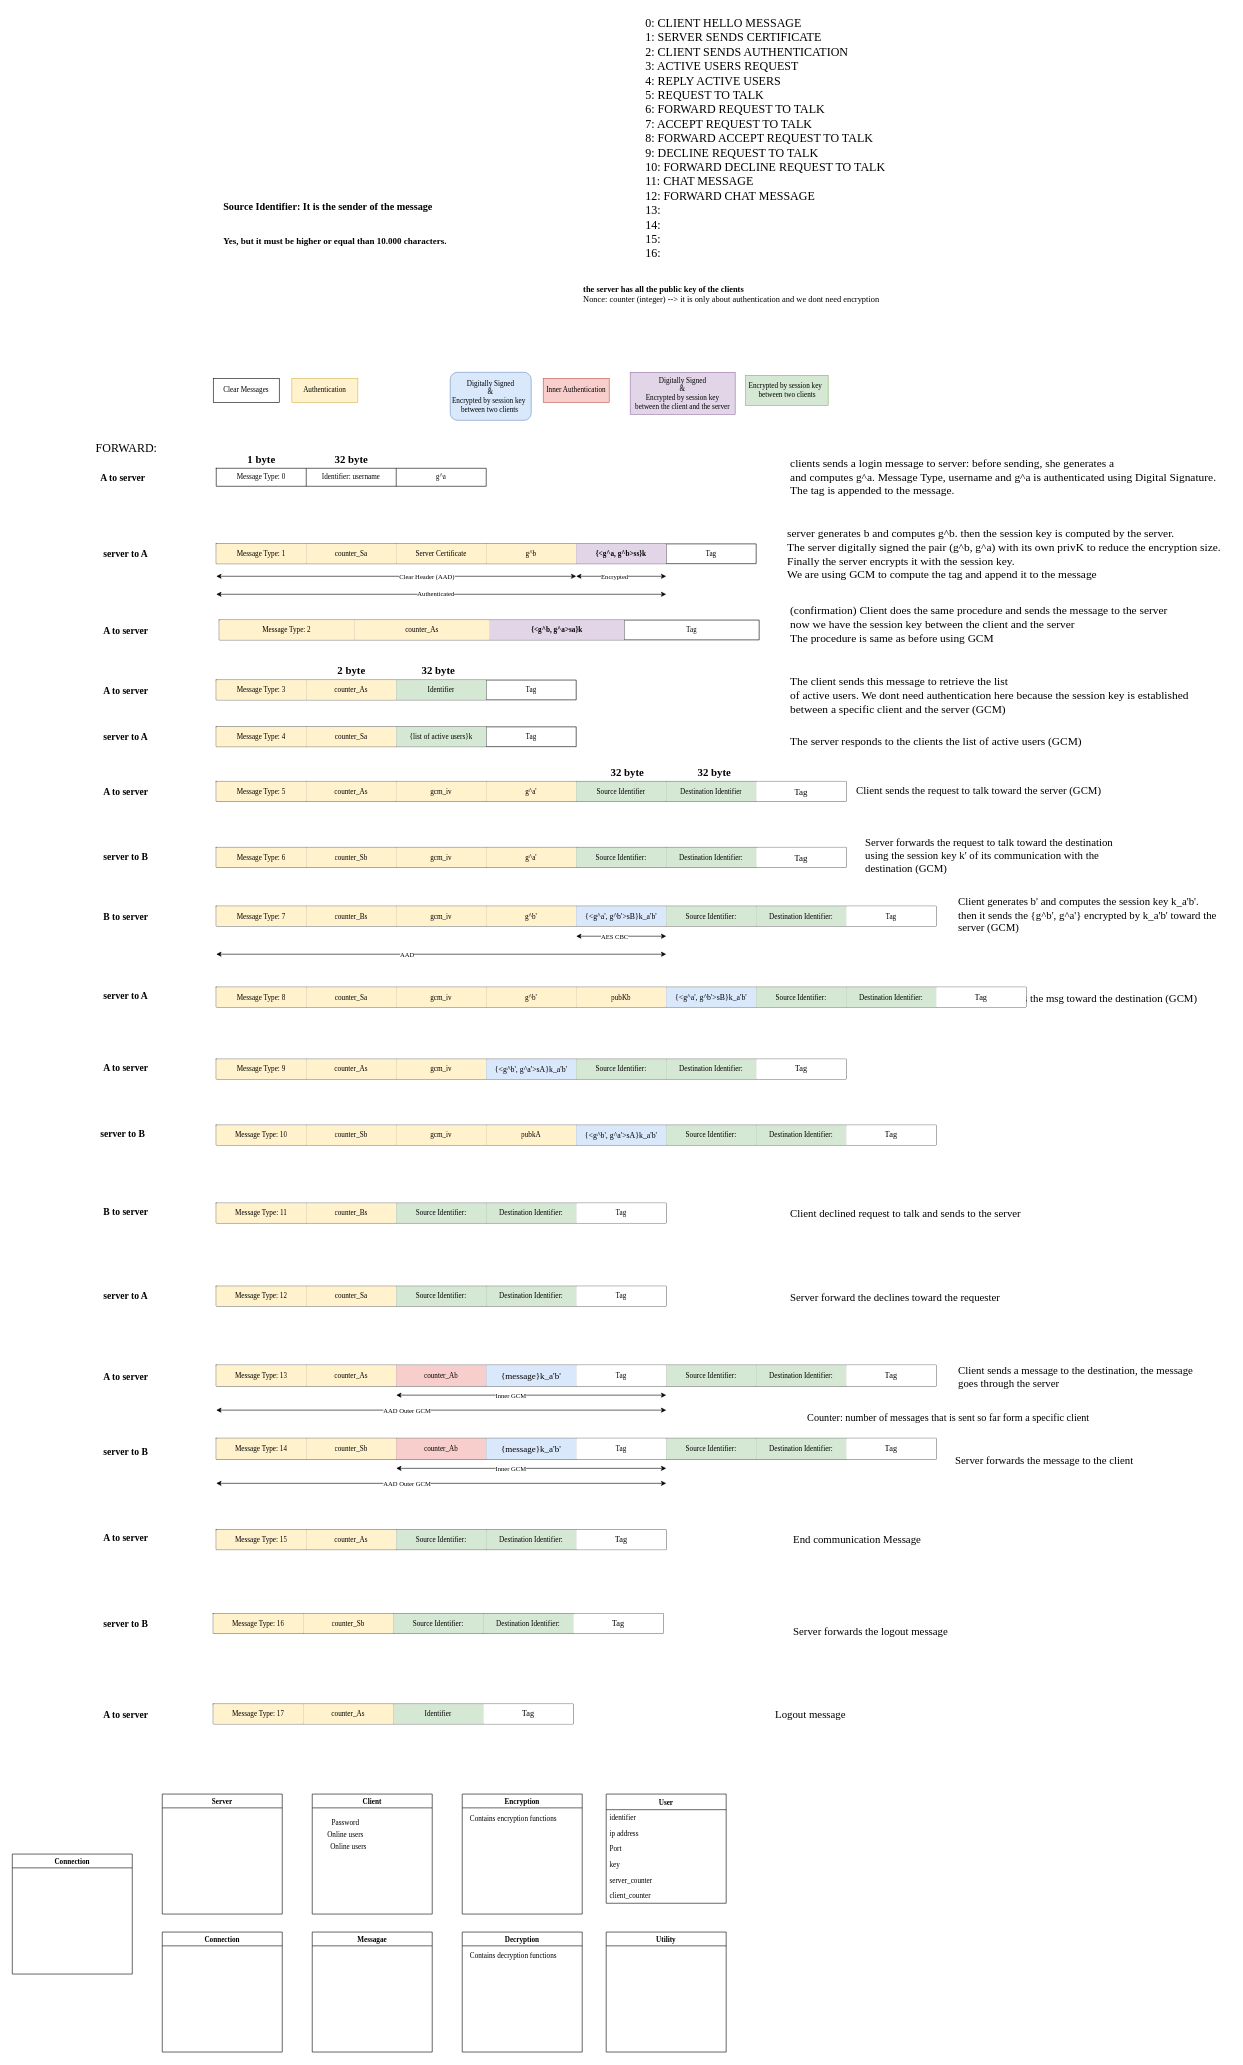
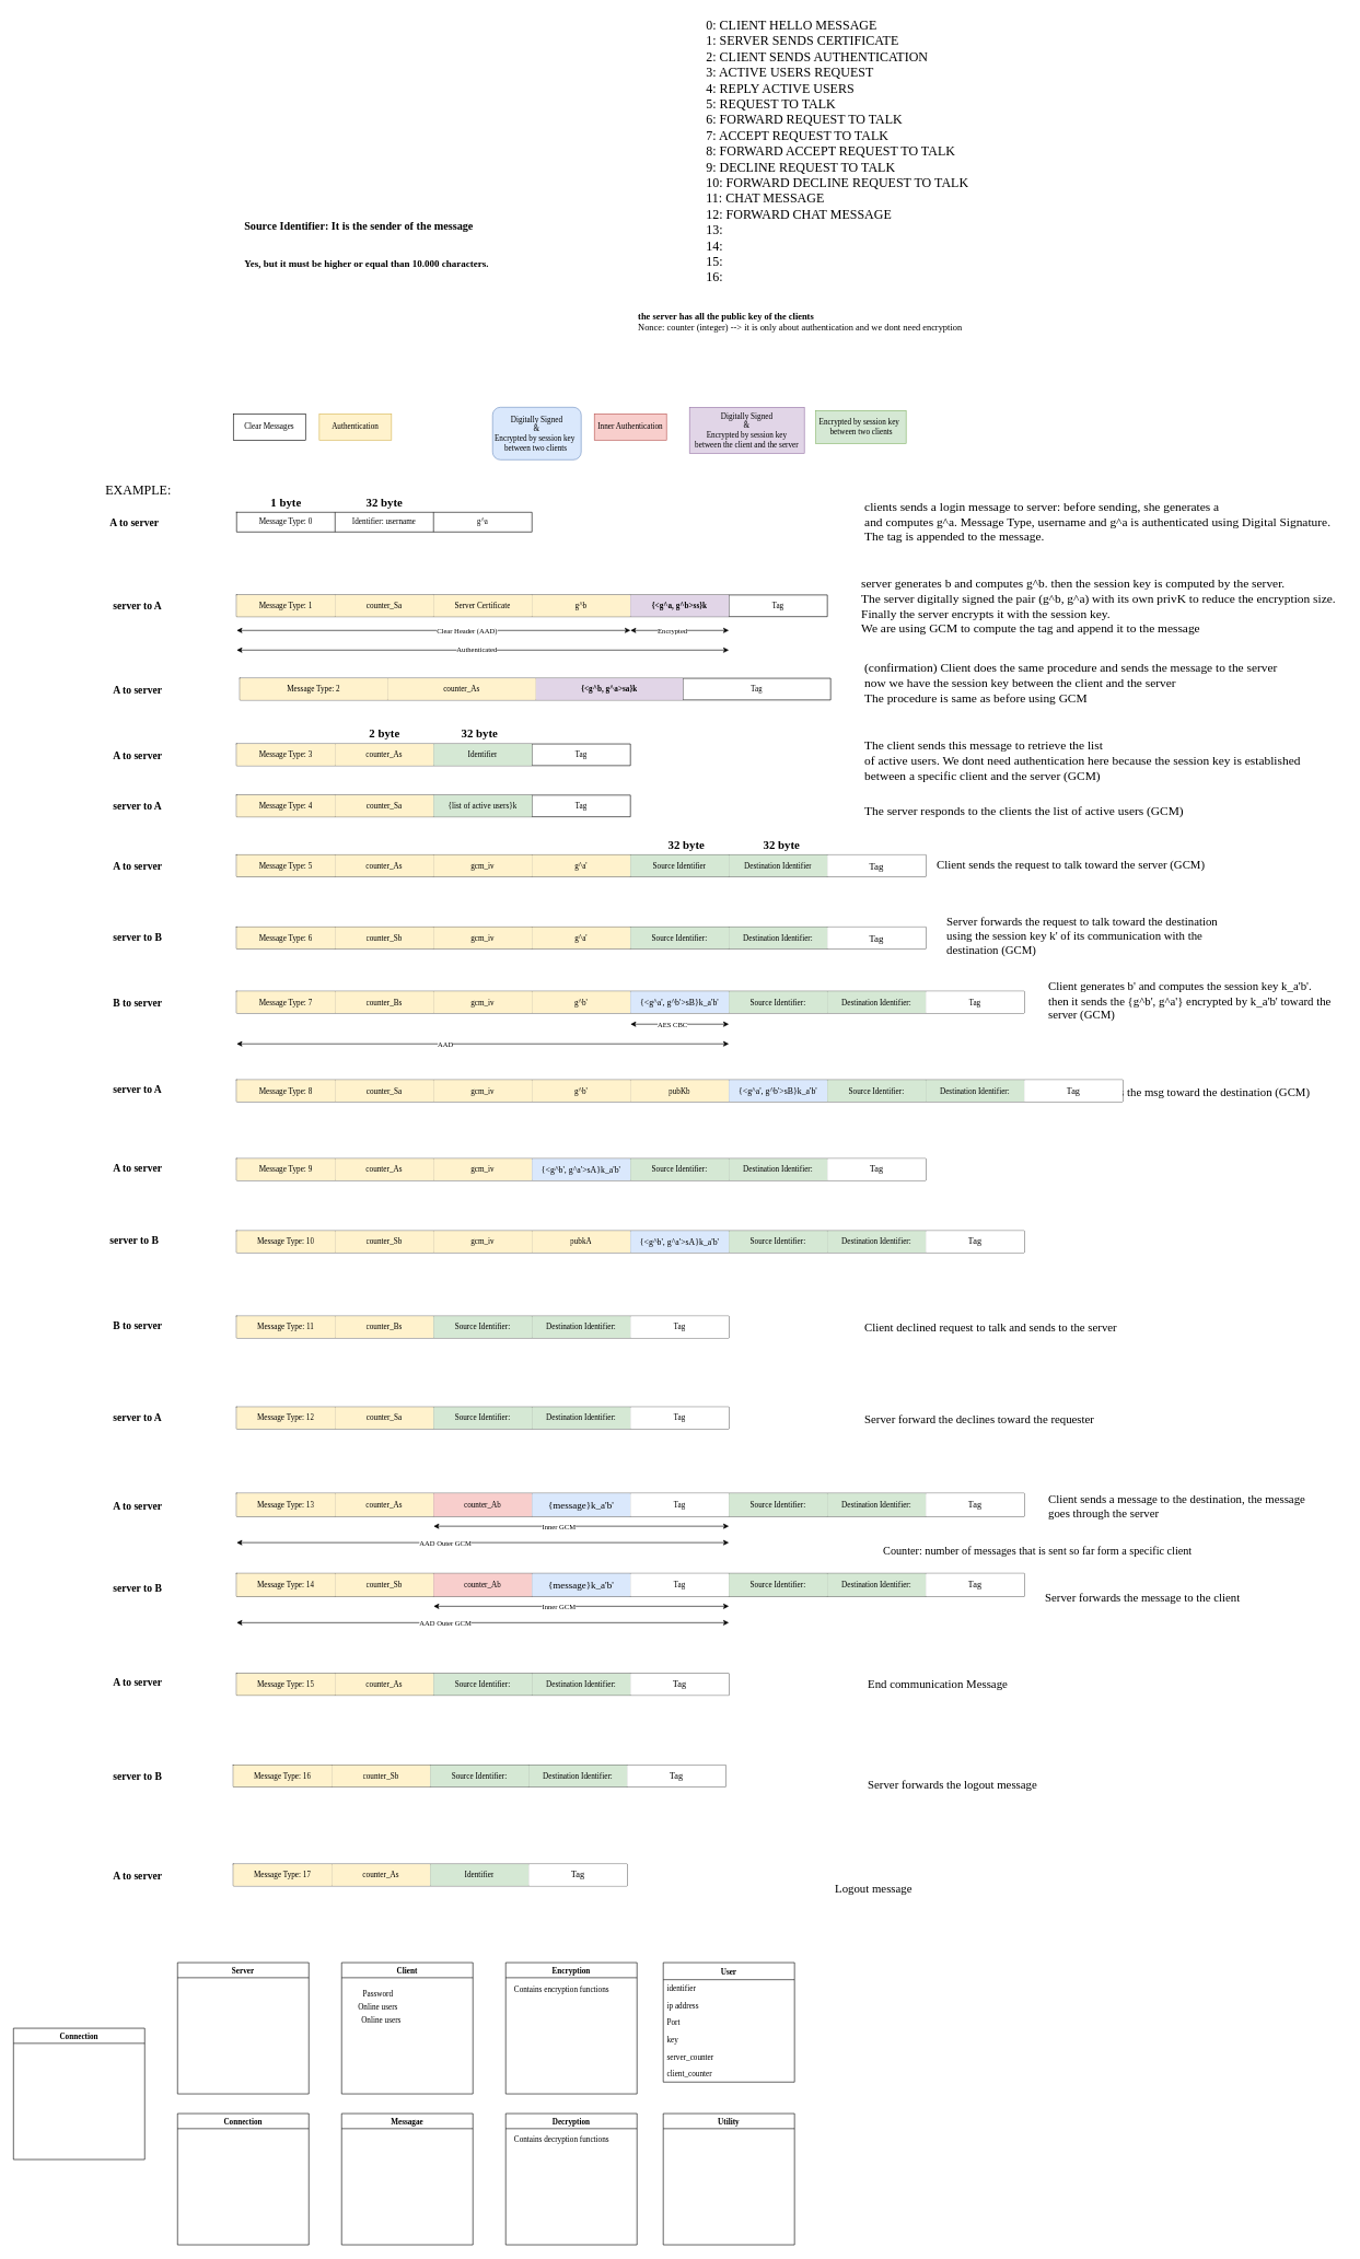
- <mxCell id="57" value="FORWARD:" style="text;html=1;align=center;verticalAlign=middle;resizable=0;points=[];autosize=1;strokeColor=none;fontSize=20;fontFamily=Times New Roman;" parent="1" vertex="1"><mxGeometry x="150" y="730" width="120" height="30" as="geometry" /></mxCell>
+ <mxCell id="57" value="EXAMPLE:" style="text;html=1;align=center;verticalAlign=middle;resizable=0;points=[];autosize=1;strokeColor=none;fontSize=20;fontFamily=Times New Roman;" parent="1" vertex="1"><mxGeometry x="150" y="730" width="120" height="30" as="geometry" /></mxCell>
- <mxCell id="209" value="Logout message" style="text;html=1;align=left;verticalAlign=middle;resizable=0;points=[];autosize=1;strokeColor=none;fontSize=18;fontFamily=Times New Roman;" parent="1" vertex="1"><mxGeometry x="1290" y="2843" width="130" height="30" as="geometry" /></mxCell>
+ <mxCell id="209" value="Logout message" style="text;html=1;align=left;verticalAlign=middle;resizable=0;points=[];autosize=1;strokeColor=none;fontSize=18;fontFamily=Times New Roman;" parent="1" vertex="1"><mxGeometry x="1270" y="2863" width="130" height="30" as="geometry" /></mxCell>
